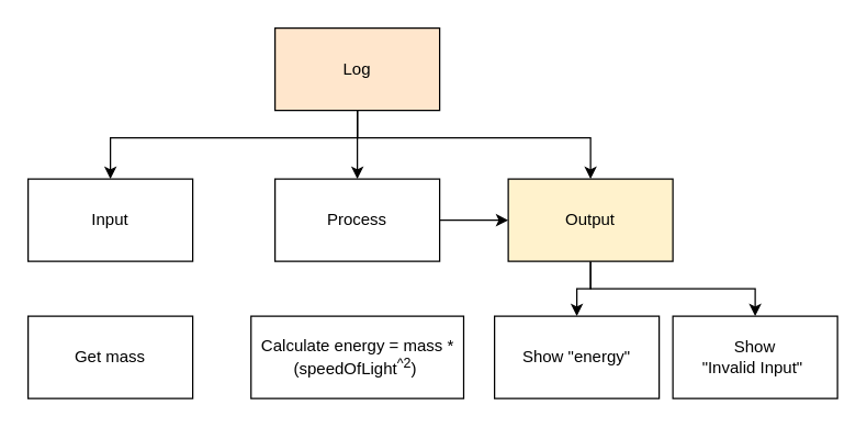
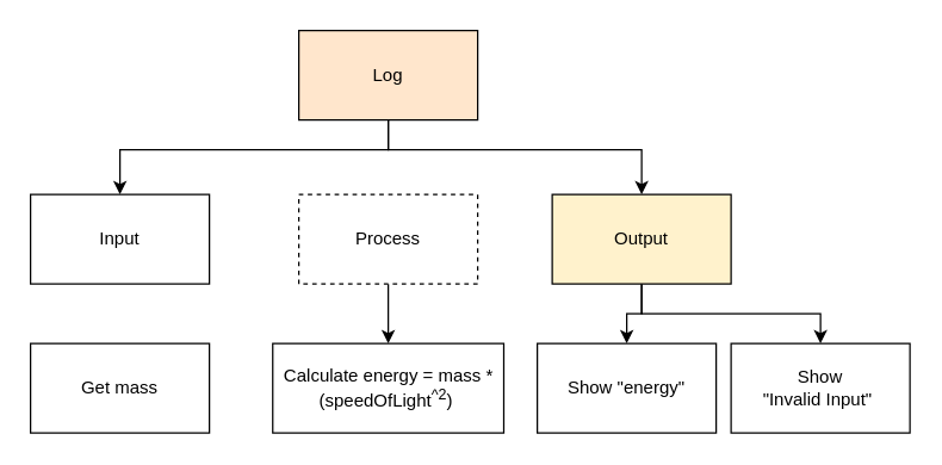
- <mxCell id="3" style="edgeStyle=orthogonalEdgeStyle;rounded=0;html=1;" parent="1" source="5" target="8" edge="1"><mxGeometry relative="1" as="geometry" /></mxCell>
- <mxCell id="8" value="Process" style="rounded=0;whiteSpace=wrap;html=1;" parent="1" vertex="1"><mxGeometry x="200" y="130" width="120" height="60" as="geometry" /></mxCell>
+ <mxCell id="8" value="Process" style="rounded=0;whiteSpace=wrap;html=1;dashed=1;" parent="1" vertex="1"><mxGeometry x="200" y="130" width="120" height="60" as="geometry" /></mxCell>
- <mxCell id="7" value="" style="edgeStyle=orthogonalEdgeStyle;rounded=0;html=1;" parent="1" source="8" target="11" edge="1"><mxGeometry relative="1" as="geometry" /></mxCell>
+ <mxCell id="7" value="" style="edgeStyle=orthogonalEdgeStyle;rounded=0;html=1;" parent="1" source="8" target="13" edge="1"><mxGeometry relative="1" as="geometry" /></mxCell>
